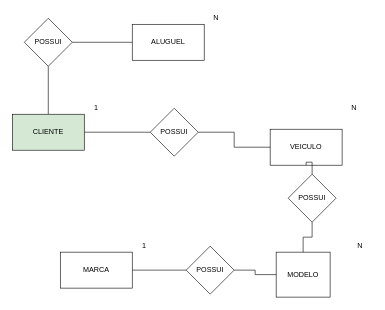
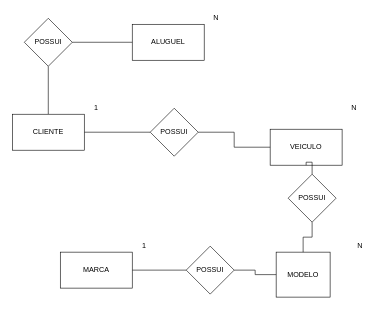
- <mxCell id="5" value="CLIENTE" style="rounded=0;whiteSpace=wrap;html=1;fillColor=#d5e8d4;" vertex="1" parent="1"><mxGeometry x="20" y="190" width="120" height="60" as="geometry" /></mxCell>
+ <mxCell id="5" value="CLIENTE" style="rounded=0;whiteSpace=wrap;html=1;" vertex="1" parent="1"><mxGeometry x="20" y="190" width="120" height="60" as="geometry" /></mxCell>
